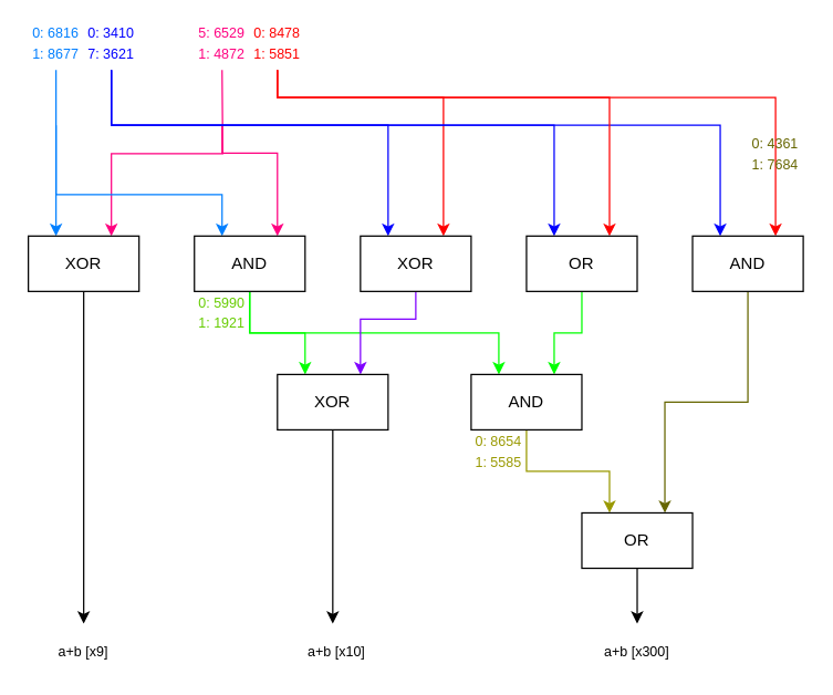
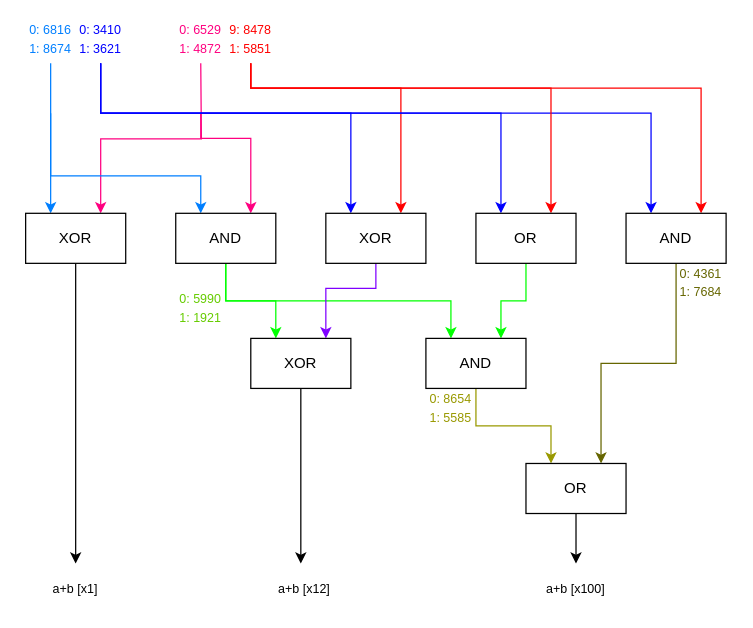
- <mxCell id="29" value="&lt;font style=&quot;font-size: 10px&quot; color=&quot;#007fff&quot;&gt;0: 6816&lt;br&gt;1: 8677&lt;br&gt;&lt;/font&gt;" style="text;html=1;strokeColor=none;fillColor=none;align=center;verticalAlign=middle;whiteSpace=wrap;rounded=0;" parent="1" vertex="1"><mxGeometry x="20" y="20" width="40" height="20" as="geometry" /></mxCell>
+ <mxCell id="29" value="&lt;font style=&quot;font-size: 10px&quot; color=&quot;#007fff&quot;&gt;0: 6816&lt;br&gt;1: 8674&lt;br&gt;&lt;/font&gt;" style="text;html=1;strokeColor=none;fillColor=none;align=center;verticalAlign=middle;whiteSpace=wrap;rounded=0;" parent="1" vertex="1"><mxGeometry x="20" y="20" width="40" height="20" as="geometry" /></mxCell>
- <mxCell id="30" value="&lt;font style=&quot;font-size: 10px&quot; color=&quot;#0000ff&quot;&gt;0: 3410&lt;br&gt;7: 3621&lt;br&gt;&lt;/font&gt;" style="text;html=1;strokeColor=none;fillColor=none;align=center;verticalAlign=middle;whiteSpace=wrap;rounded=0;" parent="1" vertex="1"><mxGeometry x="60" y="20" width="40" height="20" as="geometry" /></mxCell>
+ <mxCell id="30" value="&lt;font style=&quot;font-size: 10px&quot; color=&quot;#0000ff&quot;&gt;0: 3410&lt;br&gt;1: 3621&lt;br&gt;&lt;/font&gt;" style="text;html=1;strokeColor=none;fillColor=none;align=center;verticalAlign=middle;whiteSpace=wrap;rounded=0;" parent="1" vertex="1"><mxGeometry x="60" y="20" width="40" height="20" as="geometry" /></mxCell>
- <mxCell id="31" value="&lt;font style=&quot;font-size: 10px&quot; color=&quot;#ff0080&quot;&gt;5: 6529&lt;br&gt;1: 4872&lt;br&gt;&lt;/font&gt;" style="text;html=1;strokeColor=none;fillColor=none;align=center;verticalAlign=middle;whiteSpace=wrap;rounded=0;" parent="1" vertex="1"><mxGeometry x="140" y="20" width="40" height="20" as="geometry" /></mxCell>
+ <mxCell id="31" value="&lt;font style=&quot;font-size: 10px&quot; color=&quot;#ff0080&quot;&gt;0: 6529&lt;br&gt;1: 4872&lt;br&gt;&lt;/font&gt;" style="text;html=1;strokeColor=none;fillColor=none;align=center;verticalAlign=middle;whiteSpace=wrap;rounded=0;" parent="1" vertex="1"><mxGeometry x="140" y="20" width="40" height="20" as="geometry" /></mxCell>
- <mxCell id="32" value="&lt;font style=&quot;font-size: 10px&quot; color=&quot;#ff0000&quot;&gt;0: 8478&lt;br&gt;1: 5851&lt;br&gt;&lt;/font&gt;" style="text;html=1;strokeColor=none;fillColor=none;align=center;verticalAlign=middle;whiteSpace=wrap;rounded=0;" parent="1" vertex="1"><mxGeometry x="180" y="20" width="40" height="20" as="geometry" /></mxCell>
+ <mxCell id="32" value="&lt;font style=&quot;font-size: 10px&quot; color=&quot;#ff0000&quot;&gt;9: 8478&lt;br&gt;1: 5851&lt;br&gt;&lt;/font&gt;" style="text;html=1;strokeColor=none;fillColor=none;align=center;verticalAlign=middle;whiteSpace=wrap;rounded=0;" parent="1" vertex="1"><mxGeometry x="180" y="20" width="40" height="20" as="geometry" /></mxCell>
- <mxCell id="37" value="&lt;font style=&quot;font-size: 10px&quot;&gt;&lt;font color=&quot;#666600&quot;&gt;0: 4361&lt;br&gt;1: 7684&lt;/font&gt;&lt;br&gt;&lt;/font&gt;" style="text;html=1;strokeColor=none;fillColor=none;align=center;verticalAlign=middle;whiteSpace=wrap;rounded=0;" vertex="1" parent="1"><mxGeometry x="540" y="100" width="40" height="20" as="geometry" /></mxCell>
+ <mxCell id="37" value="&lt;font style=&quot;font-size: 10px&quot;&gt;&lt;font color=&quot;#666600&quot;&gt;0: 4361&lt;br&gt;1: 7684&lt;/font&gt;&lt;br&gt;&lt;/font&gt;" style="text;html=1;strokeColor=none;fillColor=none;align=center;verticalAlign=middle;whiteSpace=wrap;rounded=0;" vertex="1" parent="1"><mxGeometry x="540" y="215" width="40" height="20" as="geometry" /></mxCell>
- <mxCell id="36" value="&lt;font style=&quot;font-size: 10px&quot;&gt;&lt;font color=&quot;#66cc00&quot;&gt;0: 5990&lt;br&gt;1: 1921&lt;/font&gt;&lt;br&gt;&lt;/font&gt;" style="text;html=1;strokeColor=none;fillColor=none;align=center;verticalAlign=middle;whiteSpace=wrap;rounded=0;" vertex="1" parent="1"><mxGeometry x="140" y="215" width="40" height="20" as="geometry" /></mxCell>
+ <mxCell id="36" value="&lt;font style=&quot;font-size: 10px&quot;&gt;&lt;font color=&quot;#66cc00&quot;&gt;0: 5990&lt;br&gt;1: 1921&lt;/font&gt;&lt;br&gt;&lt;/font&gt;" style="text;html=1;strokeColor=none;fillColor=none;align=center;verticalAlign=middle;whiteSpace=wrap;rounded=0;" vertex="1" parent="1"><mxGeometry x="140" y="235" width="40" height="20" as="geometry" /></mxCell>
- <mxCell id="33" value="&lt;font style=&quot;font-size: 10px&quot;&gt;a+b [x9]&lt;/font&gt;" style="text;html=1;strokeColor=none;fillColor=none;align=center;verticalAlign=middle;whiteSpace=wrap;rounded=0;" parent="1" vertex="1"><mxGeometry x="40" y="460" width="40" height="20" as="geometry" /></mxCell>
+ <mxCell id="33" value="&lt;font style=&quot;font-size: 10px&quot;&gt;a+b [x1]&lt;/font&gt;" style="text;html=1;strokeColor=none;fillColor=none;align=center;verticalAlign=middle;whiteSpace=wrap;rounded=0;" parent="1" vertex="1"><mxGeometry x="40" y="460" width="40" height="20" as="geometry" /></mxCell>
- <mxCell id="34" value="&lt;font style=&quot;font-size: 10px&quot;&gt;a+b [x10]&lt;/font&gt;" style="text;html=1;strokeColor=none;fillColor=none;align=center;verticalAlign=middle;whiteSpace=wrap;rounded=0;" parent="1" vertex="1"><mxGeometry x="213" y="460" width="60" height="20" as="geometry" /></mxCell>
+ <mxCell id="34" value="&lt;font style=&quot;font-size: 10px&quot;&gt;a+b [x12]&lt;/font&gt;" style="text;html=1;strokeColor=none;fillColor=none;align=center;verticalAlign=middle;whiteSpace=wrap;rounded=0;" parent="1" vertex="1"><mxGeometry x="213" y="460" width="60" height="20" as="geometry" /></mxCell>
- <mxCell id="35" value="&lt;font style=&quot;font-size: 10px&quot;&gt;a+b [x300]&lt;/font&gt;" style="text;html=1;strokeColor=none;fillColor=none;align=center;verticalAlign=middle;whiteSpace=wrap;rounded=0;" parent="1" vertex="1"><mxGeometry x="430" y="460" width="60" height="20" as="geometry" /></mxCell>
+ <mxCell id="35" value="&lt;font style=&quot;font-size: 10px&quot;&gt;a+b [x100]&lt;/font&gt;" style="text;html=1;strokeColor=none;fillColor=none;align=center;verticalAlign=middle;whiteSpace=wrap;rounded=0;" parent="1" vertex="1"><mxGeometry x="430" y="460" width="60" height="20" as="geometry" /></mxCell>
